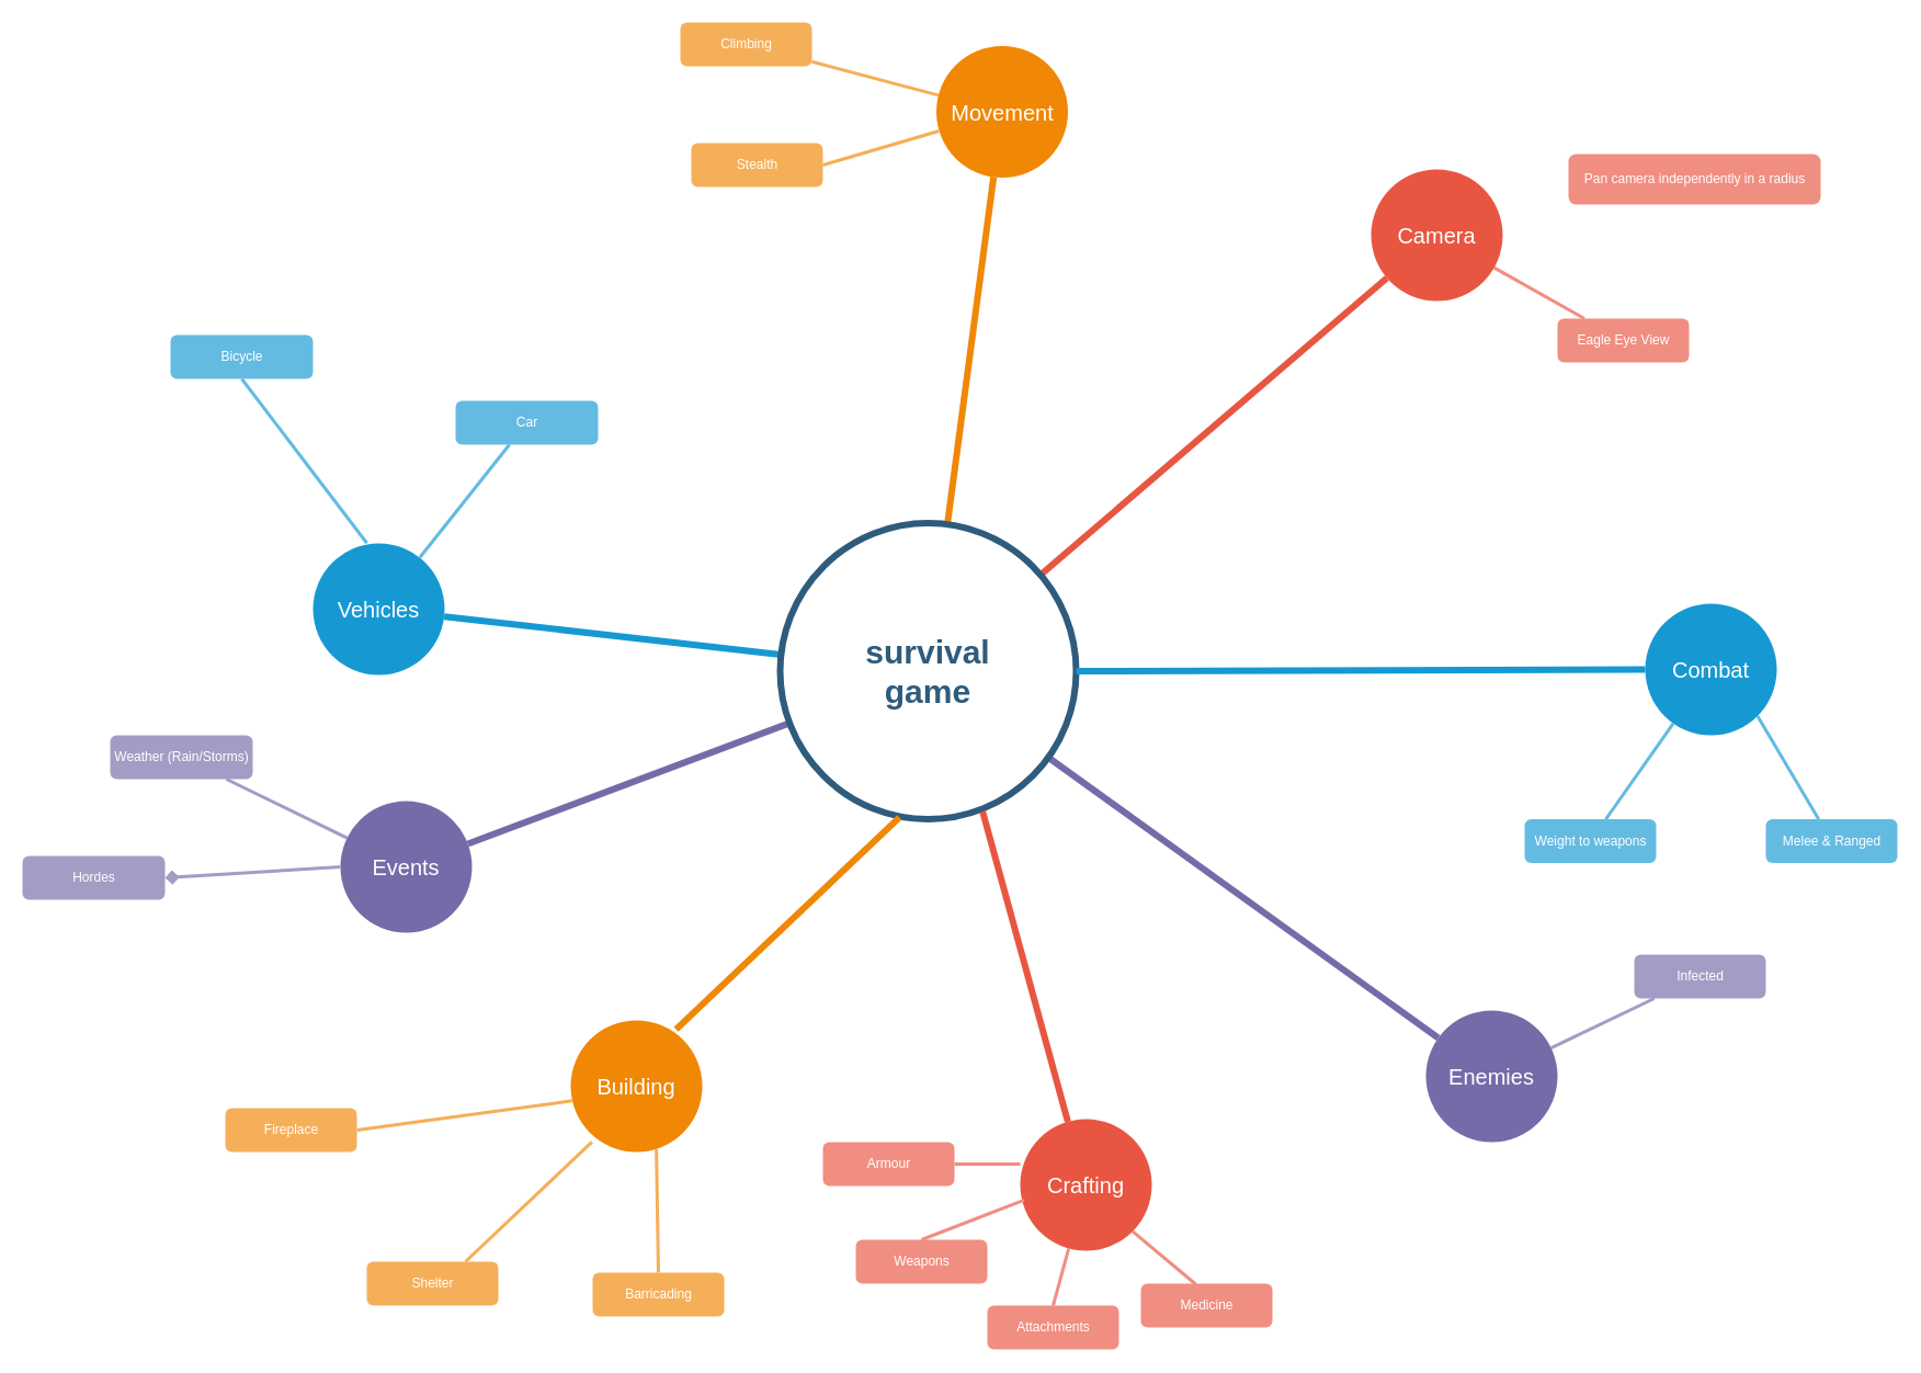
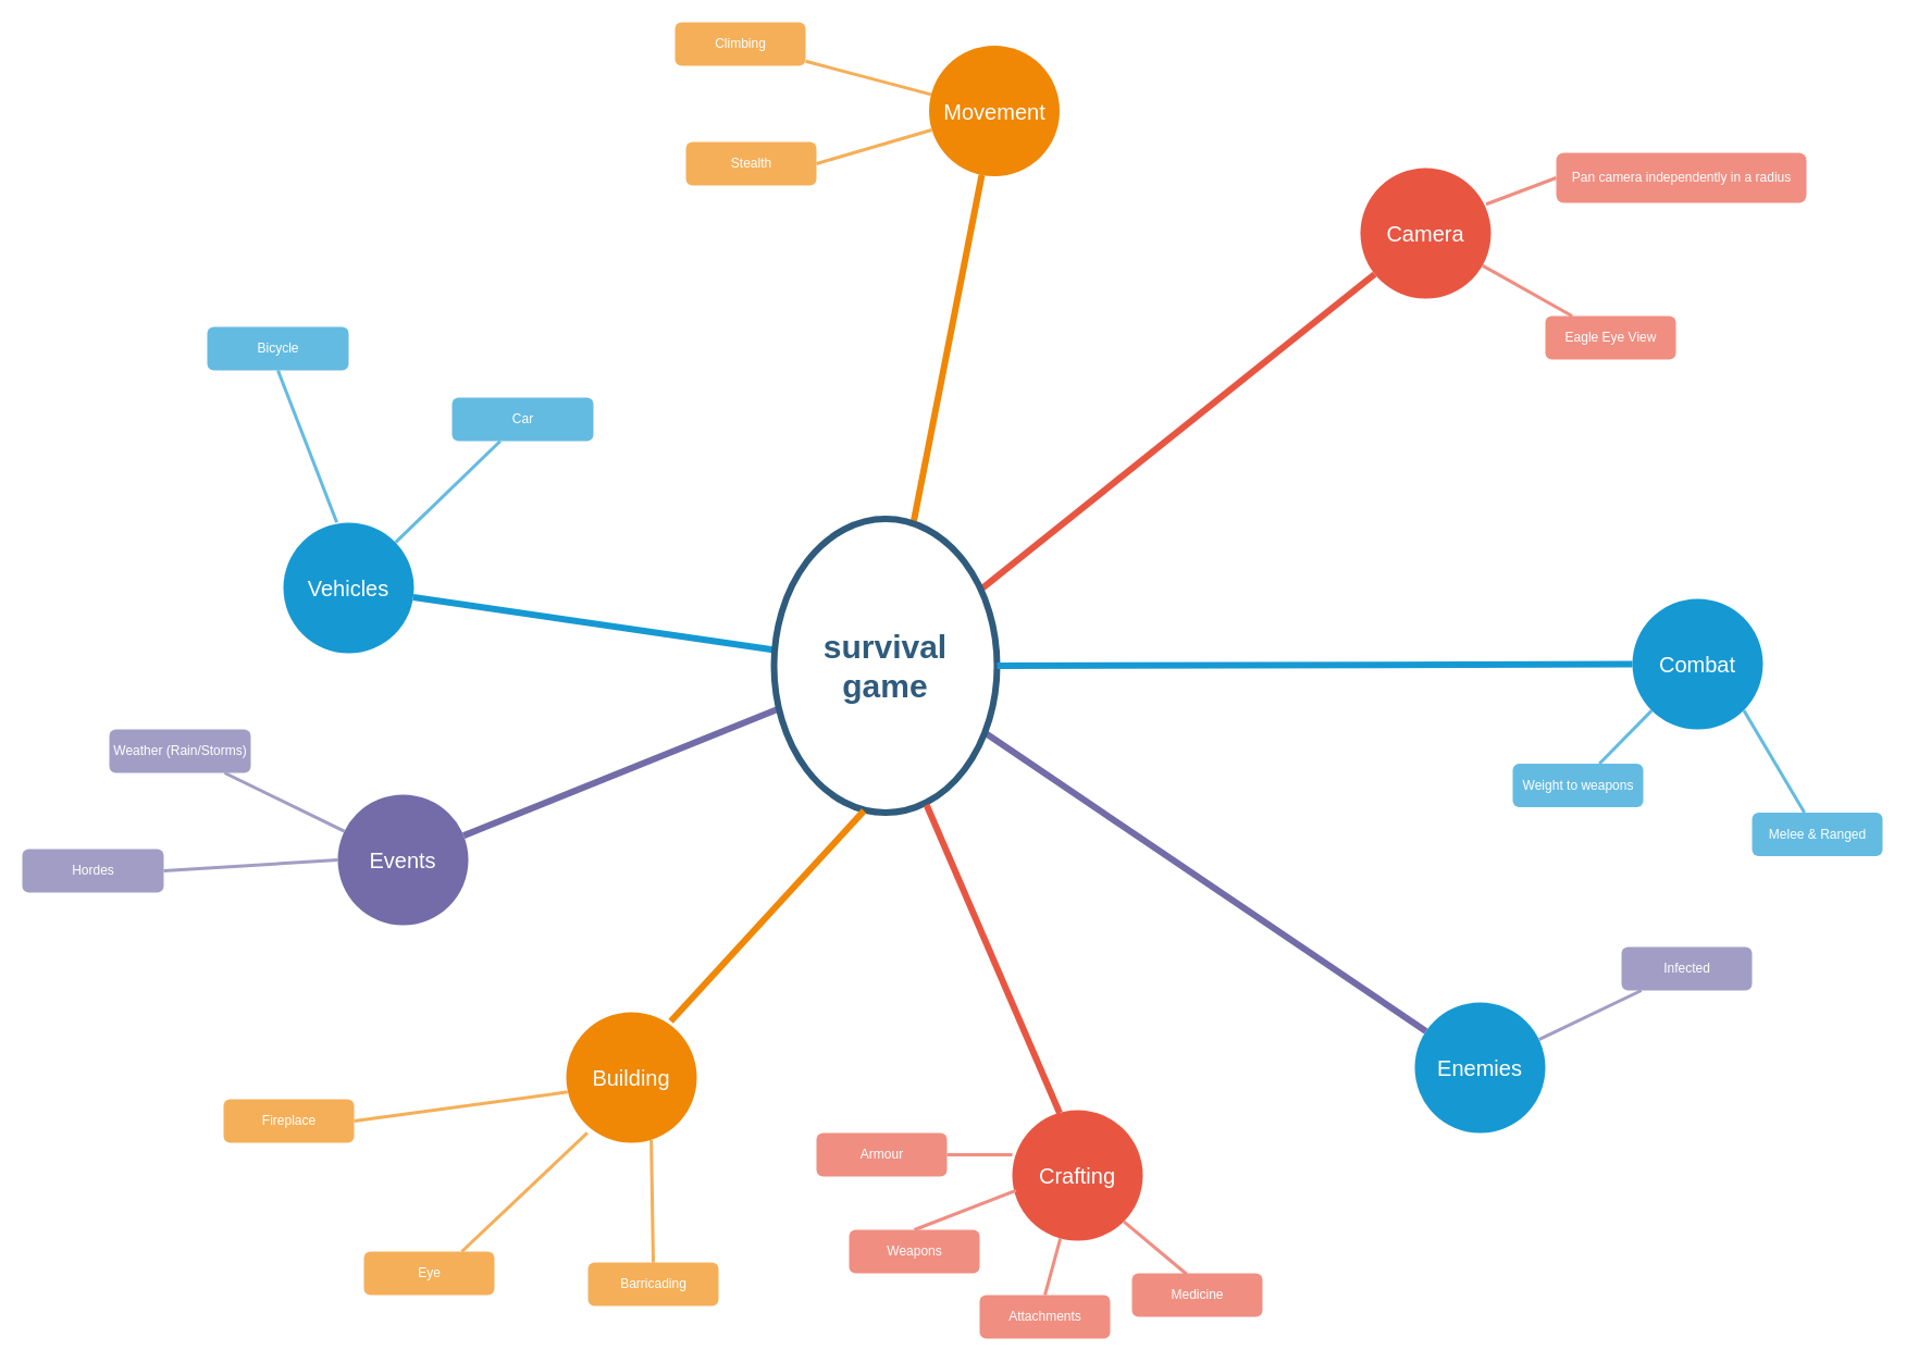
+ <mxCell id="32" value="" style="edgeStyle=none;endArrow=none;strokeWidth=3;strokeColor=#F08E81;html=1;exitX=0.963;exitY=0.277;exitDx=0;exitDy=0;exitPerimeter=0;entryX=0;entryY=0.5;entryDx=0;entryDy=0;" edge="1" parent="1" source="4" target="31"><mxGeometry x="68.68" y="76.63" width="100" height="100" as="geometry"><mxPoint x="1399.999" y="213.502" as="sourcePoint" /><mxPoint x="1482.263" y="260.13" as="targetPoint" /></mxGeometry></mxCell>
- <mxCell id="27" value="Bicycle" style="rounded=1;fillColor=#64BBE2;strokeColor=none;strokeWidth=3;shadow=0;html=1;fontColor=#FFFFFF;" vertex="1" parent="1"><mxGeometry x="155" y="305" width="130" height="40" as="geometry" /></mxCell>
+ <mxCell id="27" value="Bicycle" style="rounded=1;fillColor=#64BBE2;strokeColor=none;strokeWidth=3;shadow=0;html=1;fontColor=#FFFFFF;" vertex="1" parent="1"><mxGeometry x="190" y="300" width="130" height="40" as="geometry" /></mxCell>
- <mxCell id="2" value="Vehicles" style="ellipse;whiteSpace=wrap;html=1;shadow=0;fontFamily=Helvetica;fontSize=20;fontColor=#FFFFFF;align=center;strokeWidth=3;fillColor=#1699D3;strokeColor=none;" parent="1" vertex="1"><mxGeometry x="285" y="495" width="120" height="120" as="geometry" /></mxCell>
+ <mxCell id="2" value="Vehicles" style="ellipse;whiteSpace=wrap;html=1;shadow=0;fontFamily=Helvetica;fontSize=20;fontColor=#FFFFFF;align=center;strokeWidth=3;fillColor=#1699D3;strokeColor=none;" parent="1" vertex="1"><mxGeometry x="260" y="480" width="120" height="120" as="geometry" /></mxCell>
- <mxCell id="22" value="&lt;div&gt;survival&lt;/div&gt;&lt;div&gt;game&lt;br&gt;&lt;/div&gt;" style="ellipse;whiteSpace=wrap;html=1;shadow=0;fontFamily=Helvetica;fontSize=30;fontColor=#2F5B7C;align=center;strokeColor=#2F5B7C;strokeWidth=6;fillColor=#FFFFFF;fontStyle=1;gradientColor=none;" parent="1" vertex="1"><mxGeometry x="711" y="476.5" width="270" height="270" as="geometry" /></mxCell>
+ <mxCell id="22" value="&lt;div&gt;survival&lt;/div&gt;&lt;div&gt;game&lt;br&gt;&lt;/div&gt;" style="ellipse;whiteSpace=wrap;html=1;shadow=0;fontFamily=Helvetica;fontSize=30;fontColor=#2F5B7C;align=center;strokeColor=#2F5B7C;strokeWidth=6;fillColor=#FFFFFF;fontStyle=1;gradientColor=none;" parent="1" vertex="1"><mxGeometry x="711" y="476.5" width="205" height="270" as="geometry" /></mxCell>
- <mxCell id="18" value="Weight to weapons" style="rounded=1;fillColor=#64BBE2;strokeColor=none;strokeWidth=3;shadow=0;html=1;fontColor=#FFFFFF;" parent="1" vertex="1"><mxGeometry x="1390" y="746.5" width="120" height="40" as="geometry" /></mxCell>
+ <mxCell id="18" value="Weight to weapons" style="rounded=1;fillColor=#64BBE2;strokeColor=none;strokeWidth=3;shadow=0;html=1;fontColor=#FFFFFF;" parent="1" vertex="1"><mxGeometry x="1390" y="701.5" width="120" height="40" as="geometry" /></mxCell>
- <mxCell id="36" value="" style="edgeStyle=none;endArrow=diamond;strokeWidth=3;strokeColor=#A29DC5;html=1;entryX=1;entryY=0.5;entryDx=0;entryDy=0;exitX=0;exitY=0.5;exitDx=0;exitDy=0;" edge="1" parent="1" source="23" target="35"><mxGeometry x="-1488" y="-242.54" width="100" height="100" as="geometry"><mxPoint x="308.691" y="989.047" as="sourcePoint" /><mxPoint x="216.727" y="930.96" as="targetPoint" /></mxGeometry></mxCell>
+ <mxCell id="36" value="" style="edgeStyle=none;endArrow=none;strokeWidth=3;strokeColor=#A29DC5;html=1;entryX=1;entryY=0.5;entryDx=0;entryDy=0;exitX=0;exitY=0.5;exitDx=0;exitDy=0;" edge="1" parent="1" source="23" target="35"><mxGeometry x="-1488" y="-242.54" width="100" height="100" as="geometry"><mxPoint x="308.691" y="989.047" as="sourcePoint" /><mxPoint x="216.727" y="930.96" as="targetPoint" /></mxGeometry></mxCell>
- <mxCell id="6" value="Enemies" style="ellipse;whiteSpace=wrap;html=1;shadow=0;fontFamily=Helvetica;fontSize=20;fontColor=#FFFFFF;align=center;strokeWidth=3;fillColor=#736ca8;strokeColor=none;" parent="1" vertex="1"><mxGeometry x="1300" y="921" width="120" height="120" as="geometry" /></mxCell>
+ <mxCell id="6" value="Enemies" style="ellipse;whiteSpace=wrap;html=1;shadow=0;fontFamily=Helvetica;fontSize=20;fontColor=#FFFFFF;align=center;strokeWidth=3;fillColor=#1699d3;strokeColor=none;" parent="1" vertex="1"><mxGeometry x="1300" y="921" width="120" height="120" as="geometry" /></mxCell>
- <mxCell id="41" value="Shelter" style="rounded=1;fillColor=#f5af58;strokeColor=none;strokeWidth=3;shadow=0;html=1;fontColor=#FFFFFF;" vertex="1" parent="1"><mxGeometry x="334" y="1150" width="120" height="40" as="geometry" /></mxCell>
+ <mxCell id="41" value="Eye" style="rounded=1;fillColor=#f5af58;strokeColor=none;strokeWidth=3;shadow=0;html=1;fontColor=#FFFFFF;" vertex="1" parent="1"><mxGeometry x="334" y="1150" width="120" height="40" as="geometry" /></mxCell>
